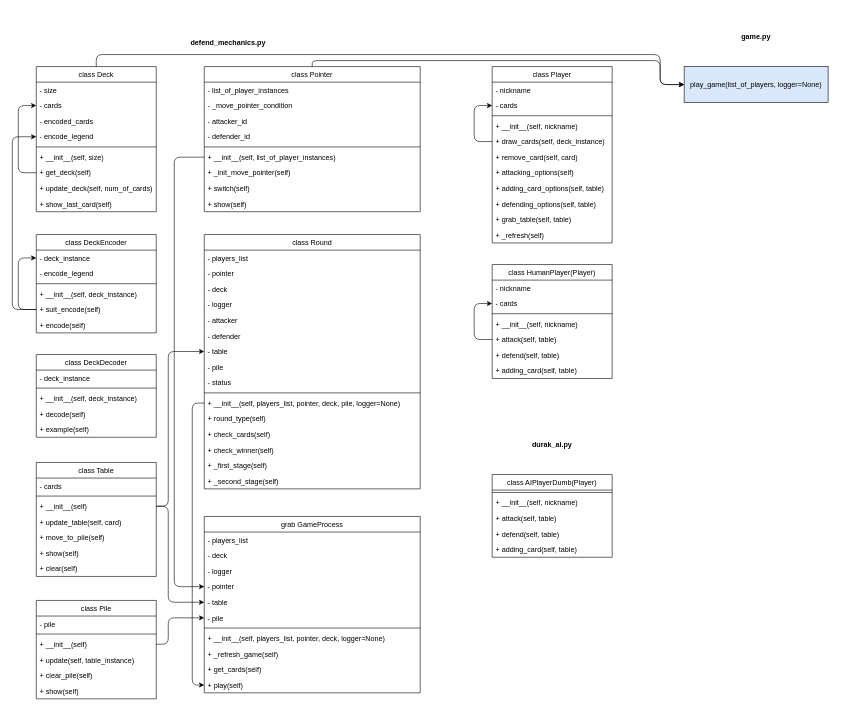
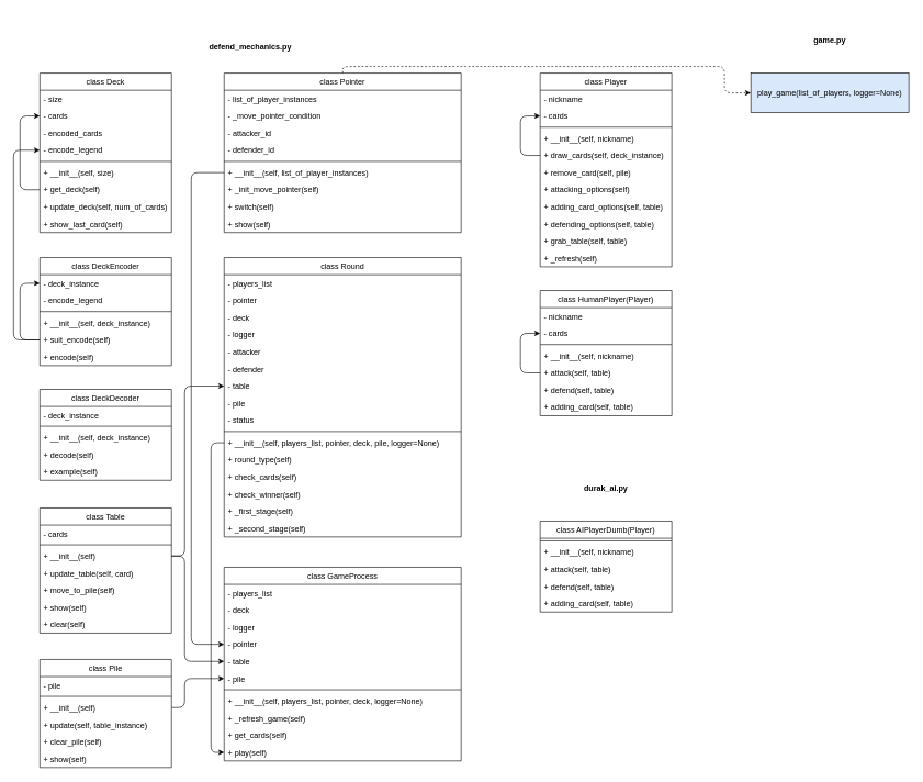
- <mxCell id="118" value="" style="endArrow=classic;html=1;exitX=0.5;exitY=0;exitDx=0;exitDy=0;" edge="1" parent="1" source="3" target="117"><mxGeometry width="50" height="50" relative="1" as="geometry"><mxPoint x="320" y="340" as="sourcePoint" /><mxPoint x="370" y="290" as="targetPoint" /><Array as="points"><mxPoint x="160" y="90" /><mxPoint x="1100" y="90" /><mxPoint x="1100" y="140" /></Array></mxGeometry></mxCell>
- <mxCell id="119" value="" style="endArrow=classic;html=1;exitX=0.5;exitY=0;exitDx=0;exitDy=0;entryX=0;entryY=0.5;entryDx=0;entryDy=0;" edge="1" parent="1" source="14" target="117"><mxGeometry width="50" height="50" relative="1" as="geometry"><mxPoint x="740" y="310" as="sourcePoint" /><mxPoint x="790" y="260" as="targetPoint" /><Array as="points"><mxPoint x="520" y="100" /><mxPoint x="1100" y="100" /><mxPoint x="1100" y="140" /></Array></mxGeometry></mxCell>
+ <mxCell id="119" value="" style="endArrow=classic;html=1;exitX=0.5;exitY=0;exitDx=0;exitDy=0;entryX=0;entryY=0.5;entryDx=0;entryDy=0;dashed=1;" edge="1" parent="1" source="14" target="117"><mxGeometry width="50" height="50" relative="1" as="geometry"><mxPoint x="740" y="310" as="sourcePoint" /><mxPoint x="790" y="260" as="targetPoint" /><Array as="points"><mxPoint x="520" y="100" /><mxPoint x="1100" y="100" /><mxPoint x="1100" y="140" /></Array></mxGeometry></mxCell>
- <mxCell id="52" value="+ remove_card(self, card)" style="text;strokeColor=none;fillColor=none;align=left;verticalAlign=top;spacingLeft=4;spacingRight=4;overflow=hidden;rotatable=0;points=[[0,0.5],[1,0.5]];portConstraint=eastwest;" vertex="1" parent="46"><mxGeometry y="138" width="200" height="26" as="geometry" /></mxCell>
+ <mxCell id="52" value="+ remove_card(self, pile)" style="text;strokeColor=none;fillColor=none;align=left;verticalAlign=top;spacingLeft=4;spacingRight=4;overflow=hidden;rotatable=0;points=[[0,0.5],[1,0.5]];portConstraint=eastwest;" vertex="1" parent="46"><mxGeometry y="138" width="200" height="26" as="geometry" /></mxCell>
- <mxCell id="83" value="grab GameProcess" style="swimlane;fontStyle=0;childLayout=stackLayout;horizontal=1;startSize=26;fillColor=none;horizontalStack=0;resizeParent=1;resizeParentMax=0;resizeLast=0;collapsible=1;marginBottom=0;" parent="1" vertex="1"><mxGeometry x="340" y="860" width="360" height="294" as="geometry"><mxRectangle x="120" y="240" width="90" height="26" as="alternateBounds" /></mxGeometry></mxCell>
+ <mxCell id="83" value="class GameProcess" style="swimlane;fontStyle=0;childLayout=stackLayout;horizontal=1;startSize=26;fillColor=none;horizontalStack=0;resizeParent=1;resizeParentMax=0;resizeLast=0;collapsible=1;marginBottom=0;" parent="1" vertex="1"><mxGeometry x="340" y="860" width="360" height="294" as="geometry"><mxRectangle x="120" y="240" width="90" height="26" as="alternateBounds" /></mxGeometry></mxCell>
